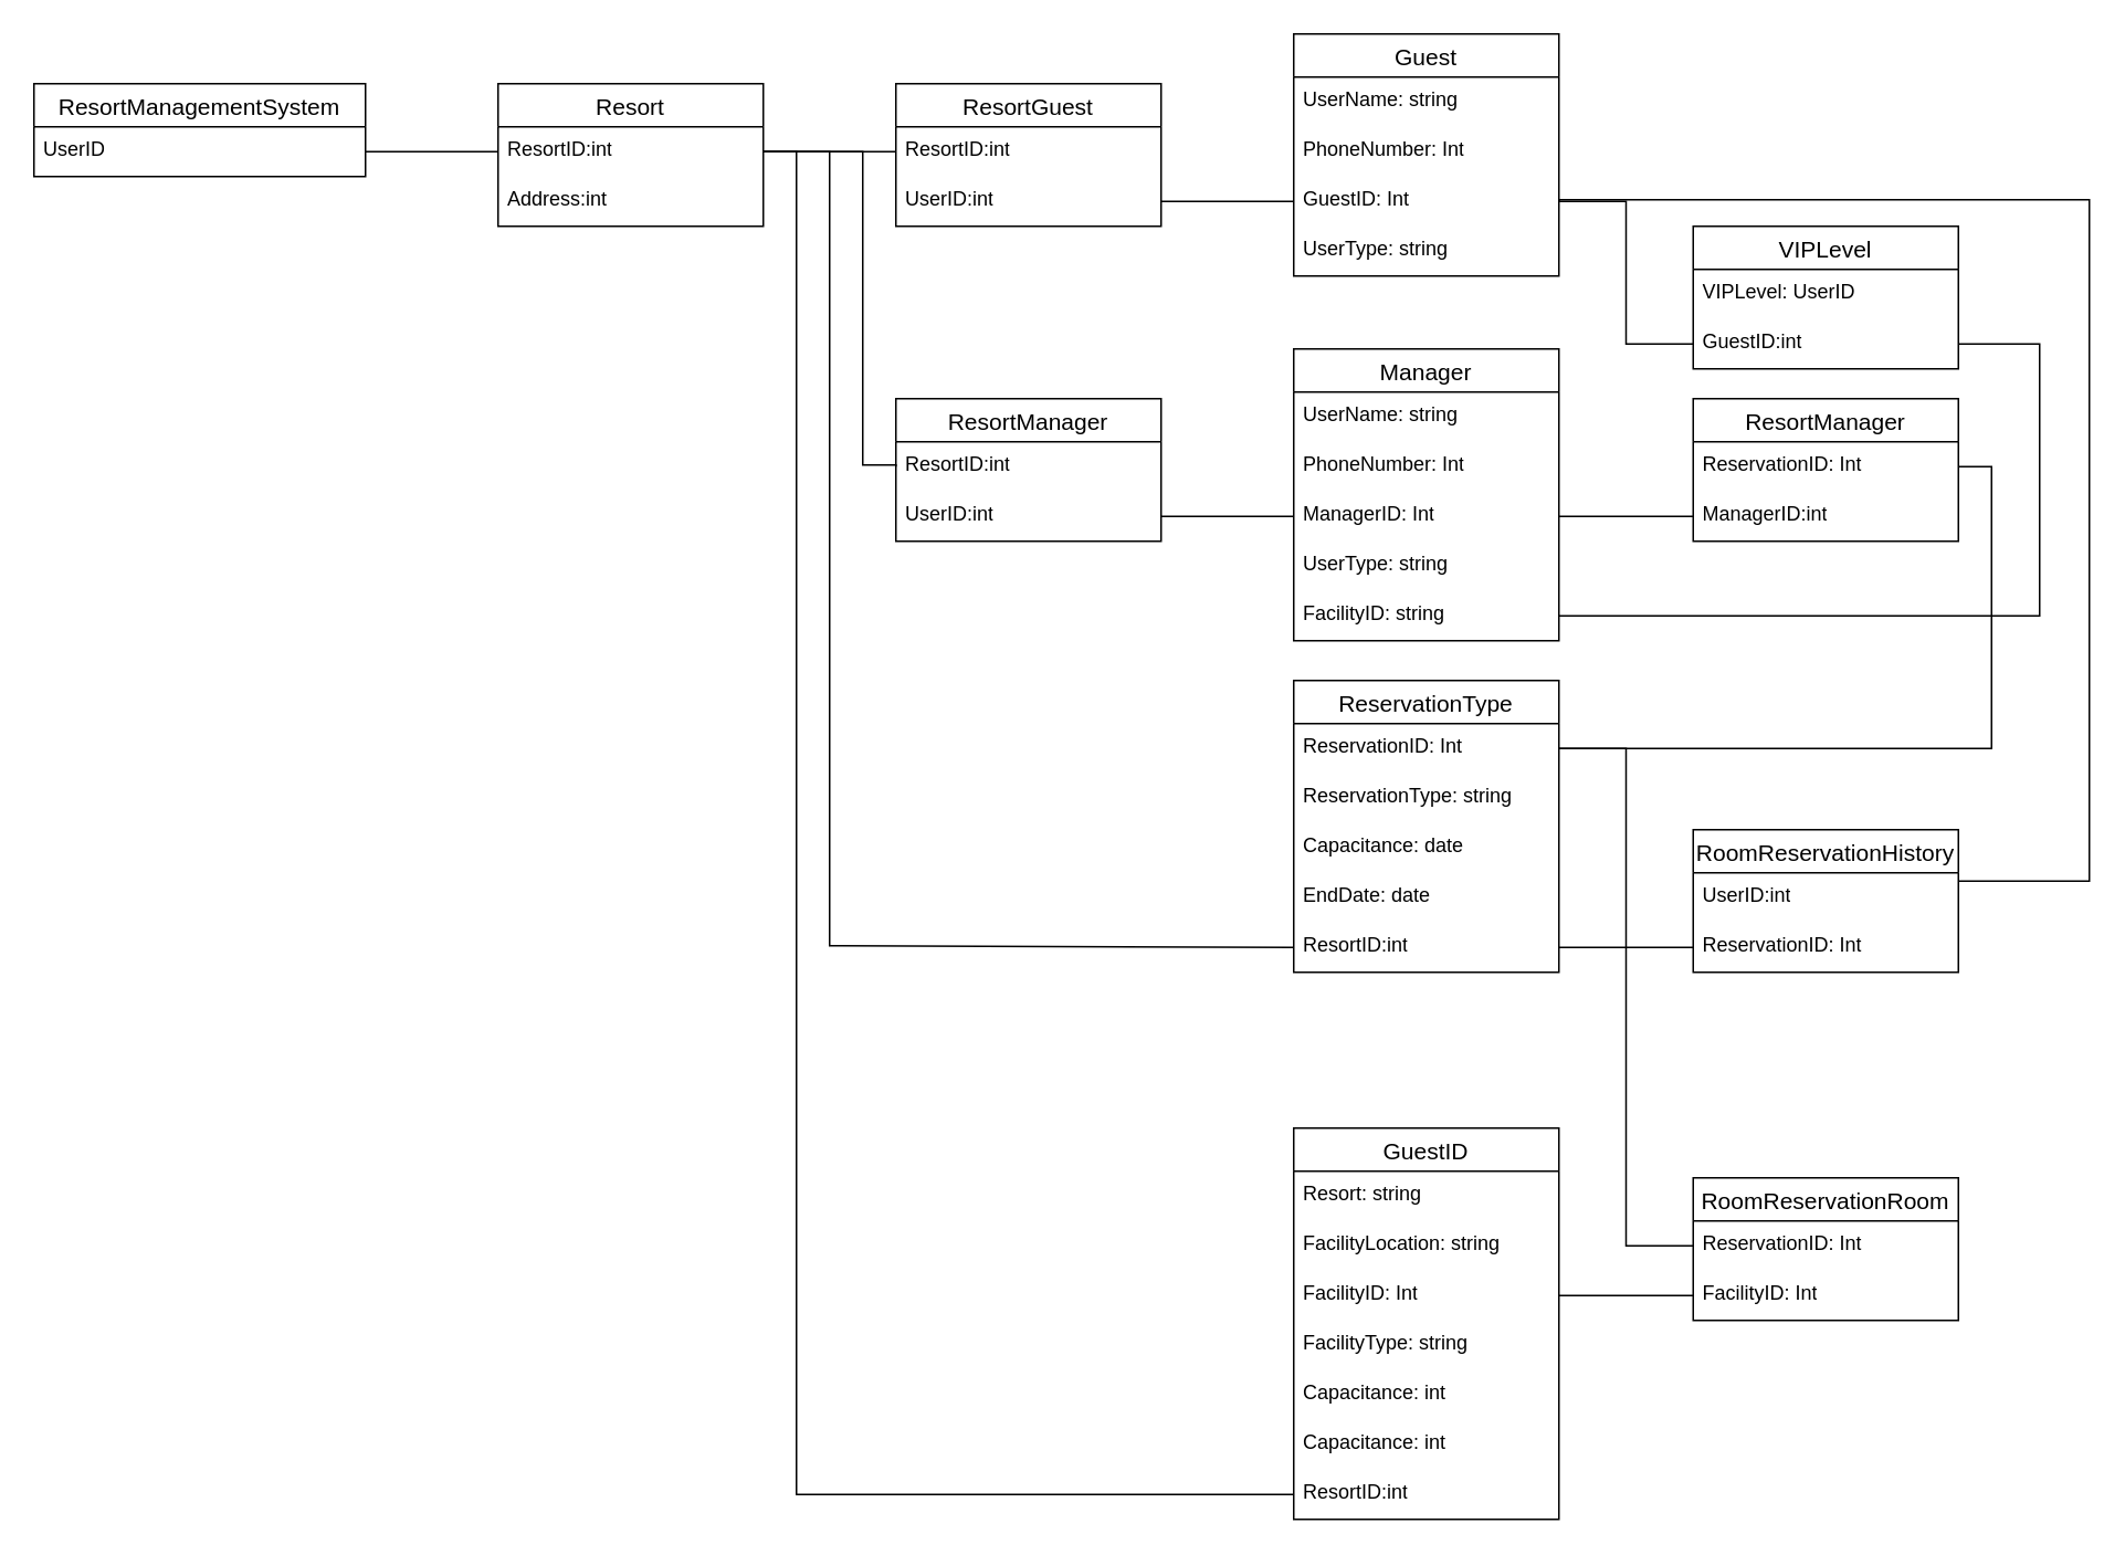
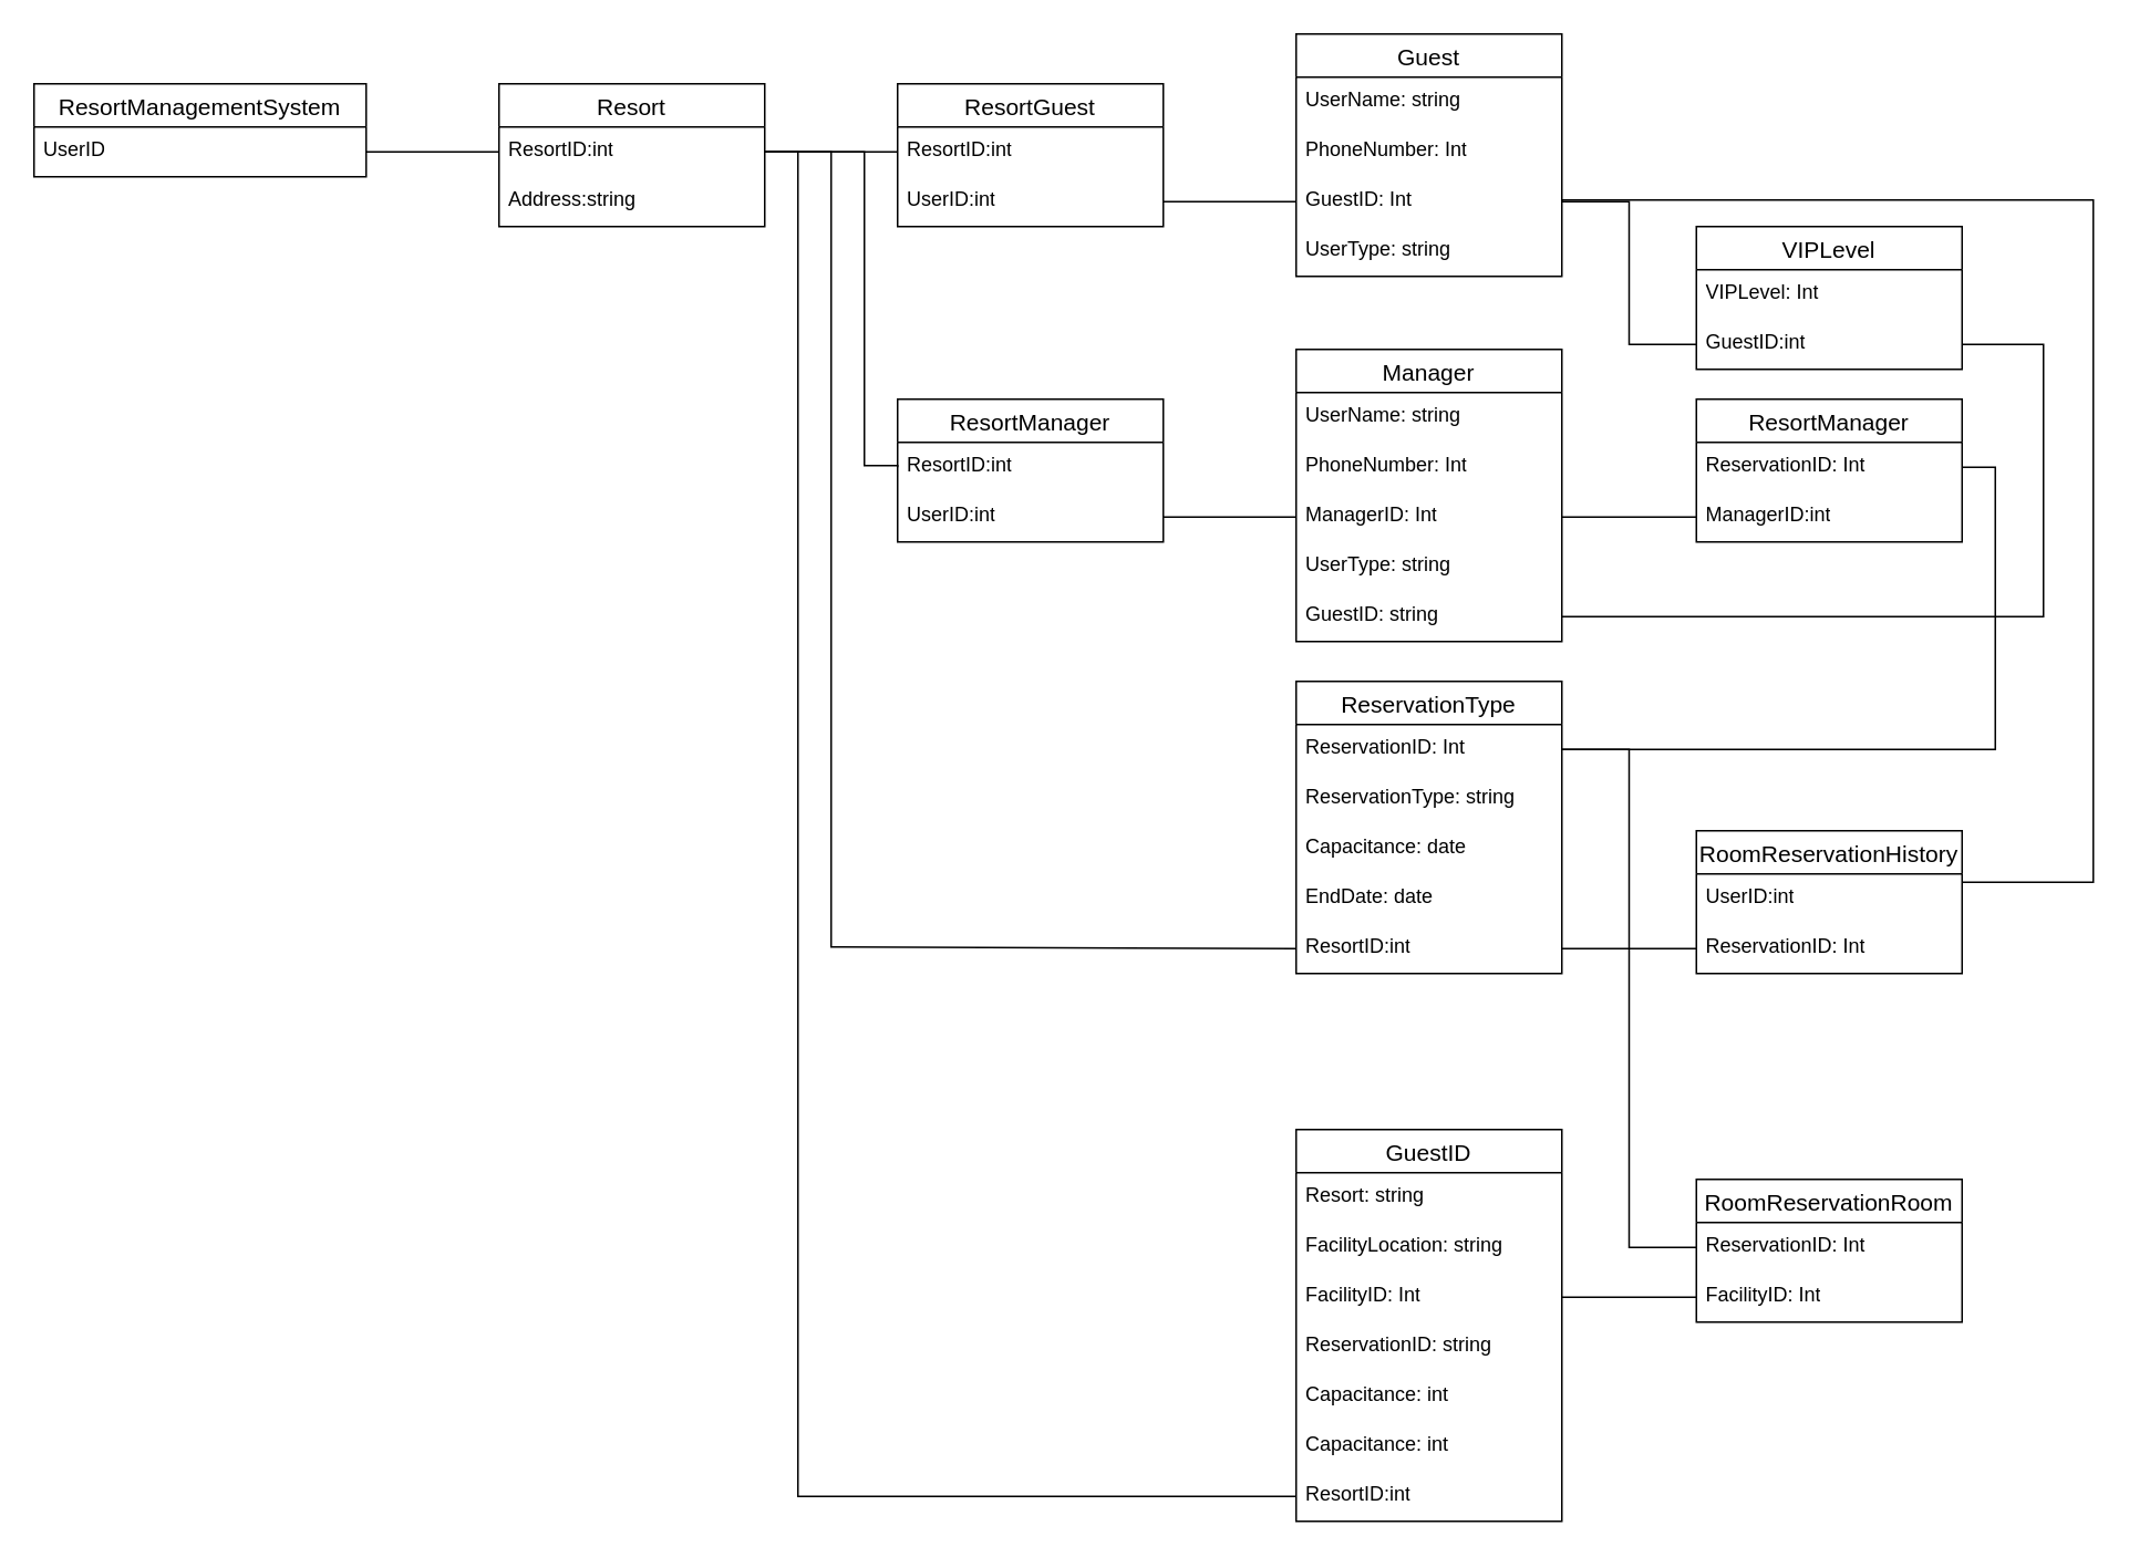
- <mxCell id="6" value="Address:int" style="text;strokeColor=none;fillColor=none;spacingLeft=4;spacingRight=4;overflow=hidden;rotatable=0;points=[[0,0.5],[1,0.5]];portConstraint=eastwest;fontSize=12;whiteSpace=wrap;html=1;" vertex="1" parent="4"><mxGeometry y="56" width="160" height="30" as="geometry" /></mxCell>
+ <mxCell id="6" value="Address:string" style="text;strokeColor=none;fillColor=none;spacingLeft=4;spacingRight=4;overflow=hidden;rotatable=0;points=[[0,0.5],[1,0.5]];portConstraint=eastwest;fontSize=12;whiteSpace=wrap;html=1;" vertex="1" parent="4"><mxGeometry y="56" width="160" height="30" as="geometry" /></mxCell>
- <mxCell id="51" value="VIPLevel: UserID" style="text;strokeColor=none;fillColor=none;spacingLeft=4;spacingRight=4;overflow=hidden;rotatable=0;points=[[0,0.5],[1,0.5]];portConstraint=eastwest;fontSize=12;whiteSpace=wrap;html=1;" vertex="1" parent="50"><mxGeometry y="26" width="160" height="30" as="geometry" /></mxCell>
+ <mxCell id="51" value="VIPLevel: Int" style="text;strokeColor=none;fillColor=none;spacingLeft=4;spacingRight=4;overflow=hidden;rotatable=0;points=[[0,0.5],[1,0.5]];portConstraint=eastwest;fontSize=12;whiteSpace=wrap;html=1;" vertex="1" parent="50"><mxGeometry y="26" width="160" height="30" as="geometry" /></mxCell>
- <mxCell id="23" value="FacilityID: string" style="text;strokeColor=none;fillColor=none;spacingLeft=4;spacingRight=4;overflow=hidden;rotatable=0;points=[[0,0.5],[1,0.5]];portConstraint=eastwest;fontSize=12;whiteSpace=wrap;html=1;" vertex="1" parent="18"><mxGeometry y="146" width="160" height="30" as="geometry" /></mxCell>
+ <mxCell id="23" value="GuestID: string" style="text;strokeColor=none;fillColor=none;spacingLeft=4;spacingRight=4;overflow=hidden;rotatable=0;points=[[0,0.5],[1,0.5]];portConstraint=eastwest;fontSize=12;whiteSpace=wrap;html=1;" vertex="1" parent="18"><mxGeometry y="146" width="160" height="30" as="geometry" /></mxCell>
- <mxCell id="28" value="FacilityType: string" style="text;strokeColor=none;fillColor=none;spacingLeft=4;spacingRight=4;overflow=hidden;rotatable=0;points=[[0,0.5],[1,0.5]];portConstraint=eastwest;fontSize=12;whiteSpace=wrap;html=1;" vertex="1" parent="24"><mxGeometry y="116" width="160" height="30" as="geometry" /></mxCell>
+ <mxCell id="28" value="ReservationID: string" style="text;strokeColor=none;fillColor=none;spacingLeft=4;spacingRight=4;overflow=hidden;rotatable=0;points=[[0,0.5],[1,0.5]];portConstraint=eastwest;fontSize=12;whiteSpace=wrap;html=1;" vertex="1" parent="24"><mxGeometry y="116" width="160" height="30" as="geometry" /></mxCell>
